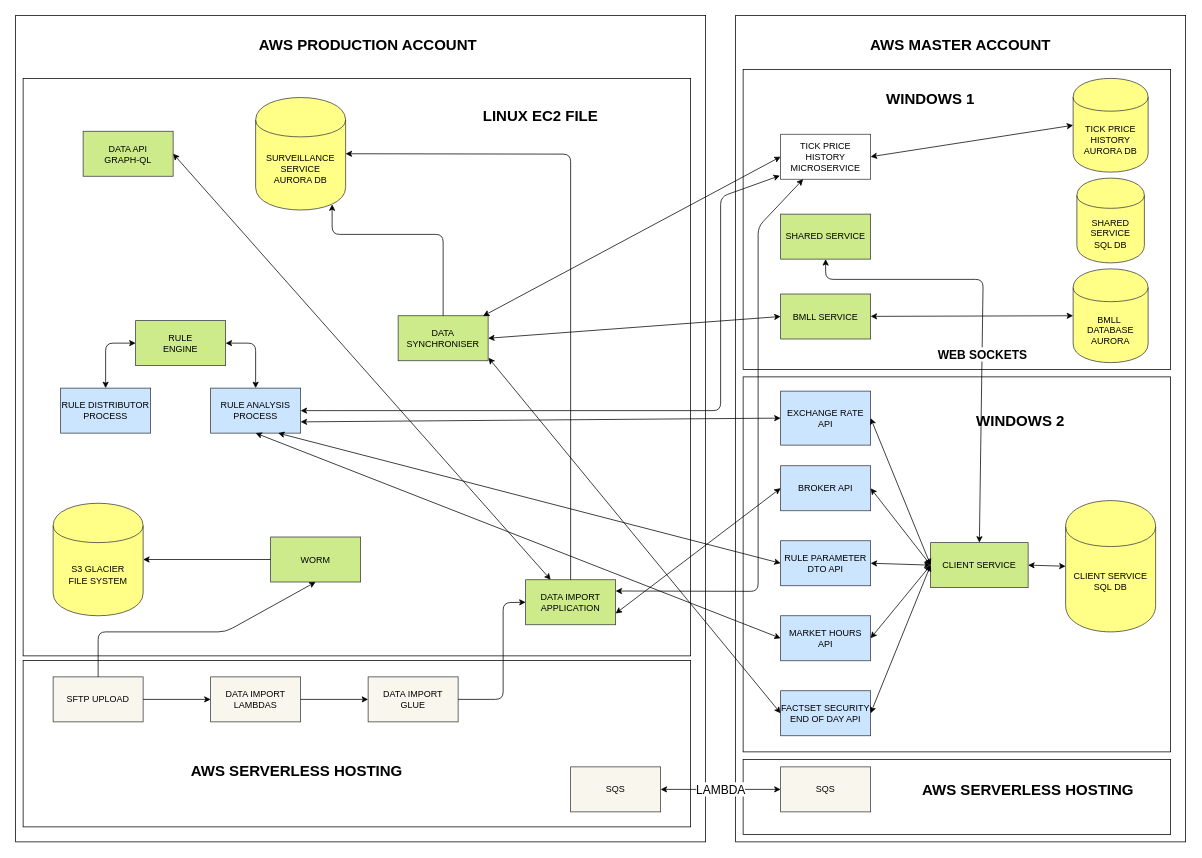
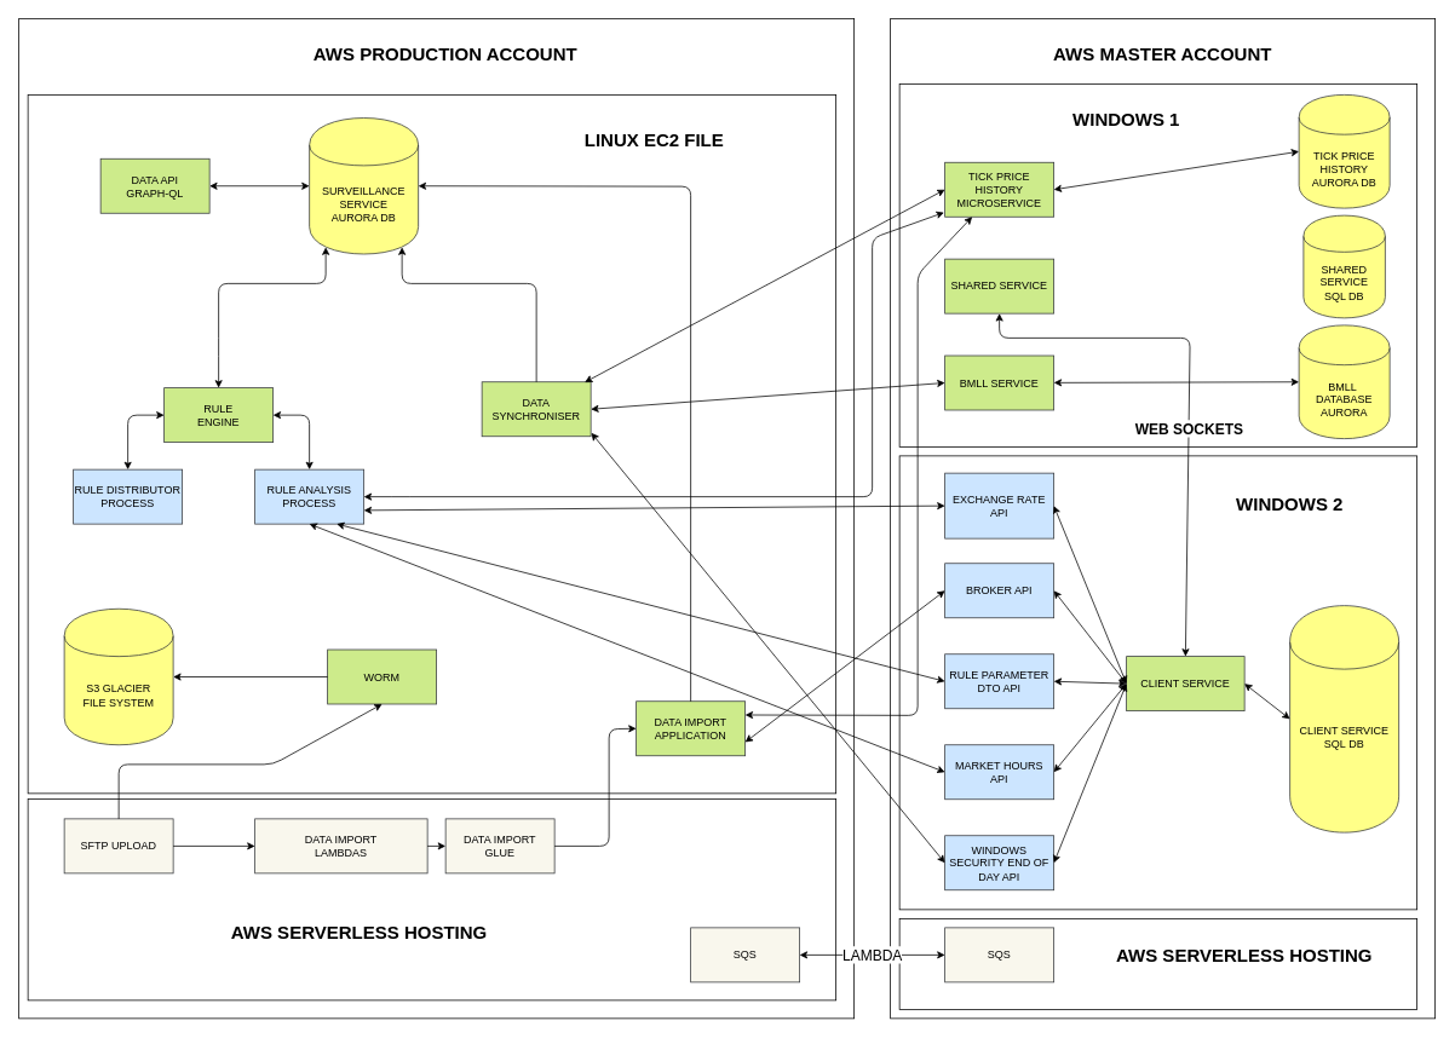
- <mxCell id="10" value="TICK PRICE HISTORY MICROSERVICE" style="rounded=0;whiteSpace=wrap;html=1;fillColor=#ffffff;strokeColor=#36393d;" vertex="1" parent="1"><mxGeometry x="1040" y="178.5" width="120" height="60" as="geometry" /></mxCell>
+ <mxCell id="10" value="TICK PRICE HISTORY MICROSERVICE" style="rounded=0;whiteSpace=wrap;html=1;fillColor=#cdeb8b;strokeColor=#36393d;" vertex="1" parent="1"><mxGeometry x="1040" y="178.5" width="120" height="60" as="geometry" /></mxCell>
+ <mxCell id="64" value="" style="endArrow=classic;startArrow=classic;html=1;exitX=0.5;exitY=0;exitDx=0;exitDy=0;entryX=0.15;entryY=0.95;entryDx=0;entryDy=0;entryPerimeter=0;" edge="1" parent="1" source="9" target="30"><mxGeometry width="50" height="50" relative="1" as="geometry"><mxPoint x="230" y="402" as="sourcePoint" /><mxPoint x="280" y="352" as="targetPoint" /><Array as="points"><mxPoint x="240" y="382" /><mxPoint x="240" y="312" /><mxPoint x="358" y="312" /></Array></mxGeometry></mxCell>
- <mxCell id="53" value="" style="endArrow=classic;startArrow=classic;html=1;exitX=1;exitY=0.5;exitDx=0;exitDy=0;" edge="1" parent="1" source="29" target="28"><mxGeometry width="50" height="50" relative="1" as="geometry"><mxPoint x="270" y="332" as="sourcePoint" /><mxPoint x="320" y="282" as="targetPoint" /></mxGeometry></mxCell>
+ <mxCell id="53" value="" style="endArrow=classic;startArrow=classic;html=1;exitX=1;exitY=0.5;exitDx=0;exitDy=0;" edge="1" parent="1" source="29" target="30"><mxGeometry width="50" height="50" relative="1" as="geometry"><mxPoint x="270" y="332" as="sourcePoint" /><mxPoint x="320" y="282" as="targetPoint" /></mxGeometry></mxCell>
- <mxCell id="39" value="&lt;font style=&quot;font-size: 20px&quot;&gt;&lt;b&gt;WINDOWS 2&lt;/b&gt;&lt;/font&gt;" style="text;html=1;strokeColor=none;fillColor=none;align=center;verticalAlign=middle;whiteSpace=wrap;rounded=0;" vertex="1" parent="1"><mxGeometry x="1235" y="533.5" width="250" height="52" as="geometry" /></mxCell>
+ <mxCell id="39" value="&lt;font style=&quot;font-size: 20px&quot;&gt;&lt;b&gt;WINDOWS 2&lt;/b&gt;&lt;/font&gt;" style="text;html=1;strokeColor=none;fillColor=none;align=center;verticalAlign=middle;whiteSpace=wrap;rounded=0;" vertex="1" parent="1"><mxGeometry x="1295" y="528.5" width="250" height="52" as="geometry" /></mxCell>
- <mxCell id="15" value="CLIENT SERVICE&lt;br&gt;SQL&amp;nbsp;DB" style="shape=cylinder;whiteSpace=wrap;html=1;boundedLbl=1;backgroundOutline=1;fillColor=#ffff88;strokeColor=#36393d;" vertex="1" parent="1"><mxGeometry x="1420" y="667" width="120" height="175" as="geometry" /></mxCell>
+ <mxCell id="15" value="CLIENT SERVICE&lt;br&gt;SQL&amp;nbsp;DB" style="shape=cylinder;whiteSpace=wrap;html=1;boundedLbl=1;backgroundOutline=1;fillColor=#ffff88;strokeColor=#36393d;" vertex="1" parent="1"><mxGeometry x="1420" y="667" width="120" height="250" as="geometry" /></mxCell>
- <mxCell id="26" value="DATA IMPORT&lt;br&gt;LAMBDAS" style="rounded=0;whiteSpace=wrap;html=1;fillColor=#f9f7ed;strokeColor=#36393d;" vertex="1" parent="1"><mxGeometry x="280" y="902" width="120" height="60" as="geometry" /></mxCell>
+ <mxCell id="26" value="DATA IMPORT&lt;br&gt;LAMBDAS" style="rounded=0;whiteSpace=wrap;html=1;fillColor=#f9f7ed;strokeColor=#36393d;" vertex="1" parent="1"><mxGeometry x="280" y="902" width="190" height="60" as="geometry" /></mxCell>
- <mxCell id="25" value="FACTSET SECURITY END OF DAY API" style="rounded=0;whiteSpace=wrap;html=1;fillColor=#cce5ff;strokeColor=#36393d;" vertex="1" parent="1"><mxGeometry x="1040" y="920.5" width="120" height="60" as="geometry" /></mxCell>
+ <mxCell id="25" value="WINDOWS SECURITY END OF DAY API" style="rounded=0;whiteSpace=wrap;html=1;fillColor=#cce5ff;strokeColor=#36393d;" vertex="1" parent="1"><mxGeometry x="1040" y="920.5" width="120" height="60" as="geometry" /></mxCell>
